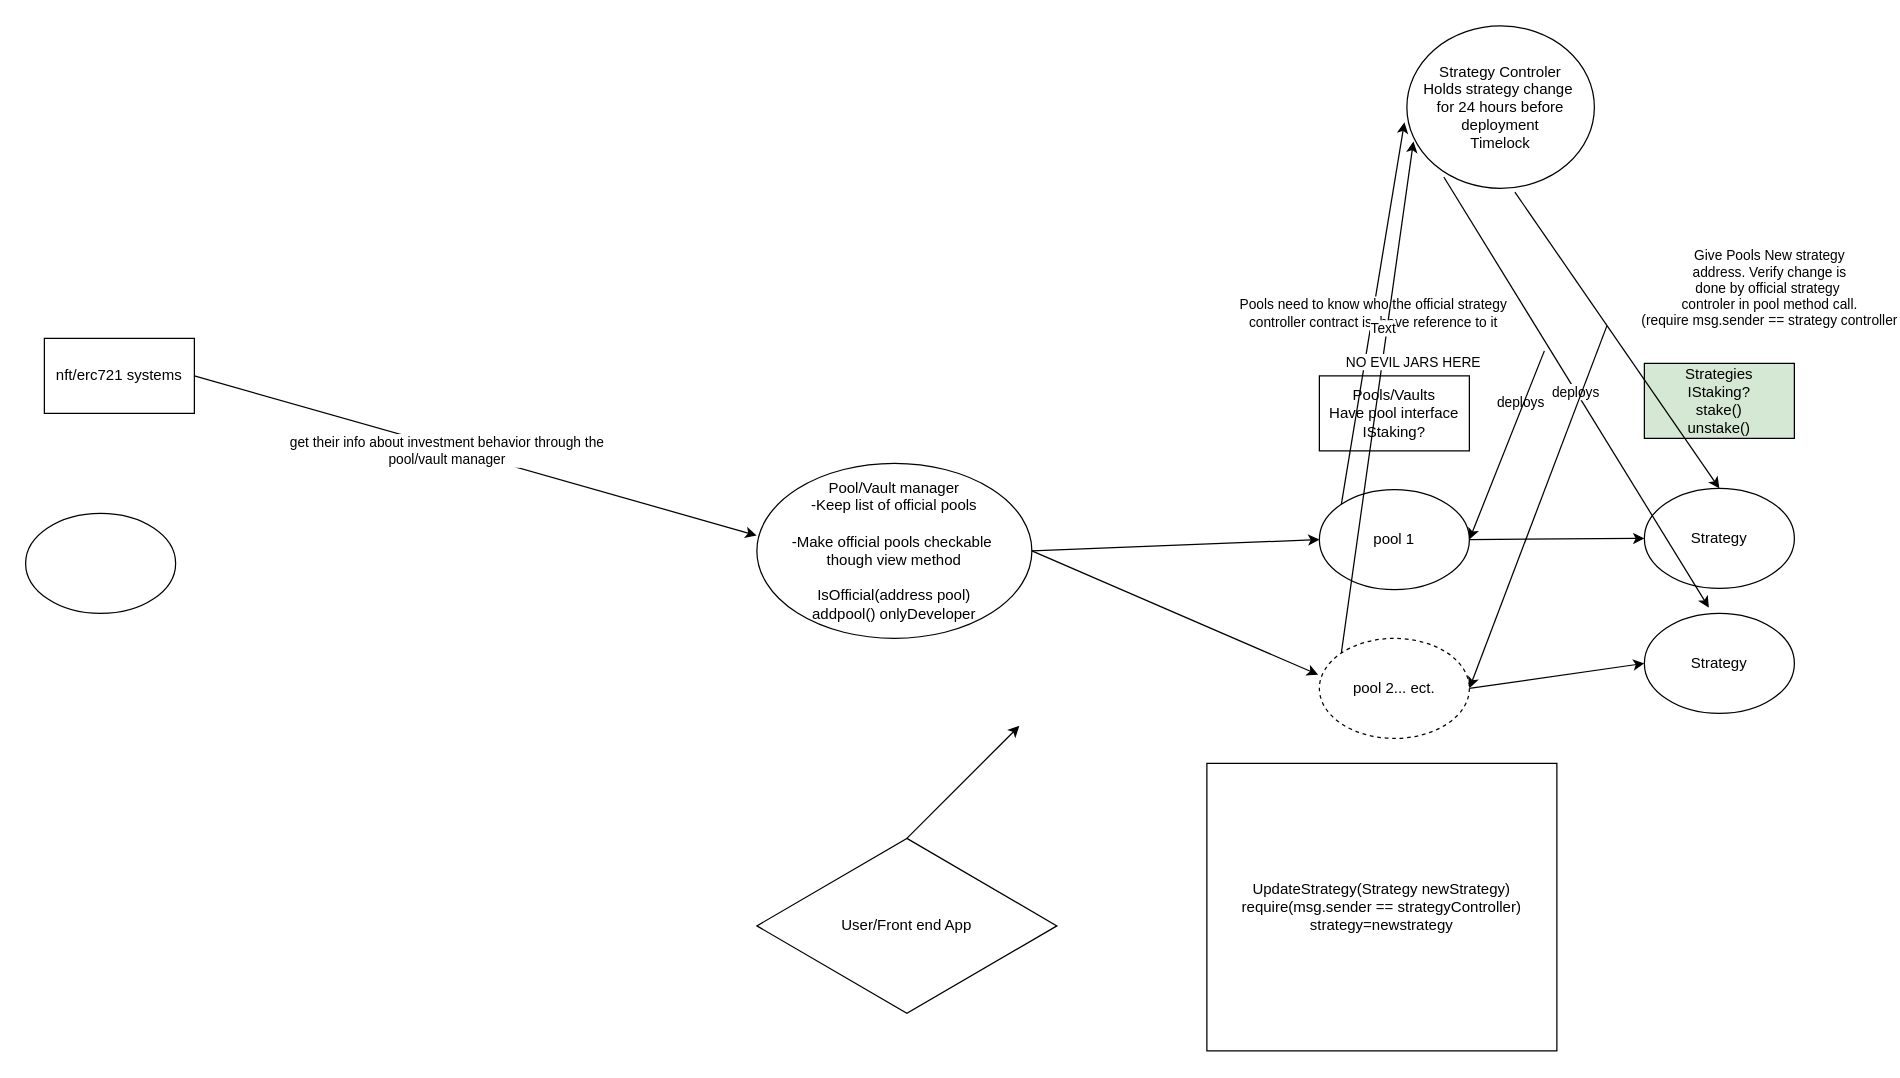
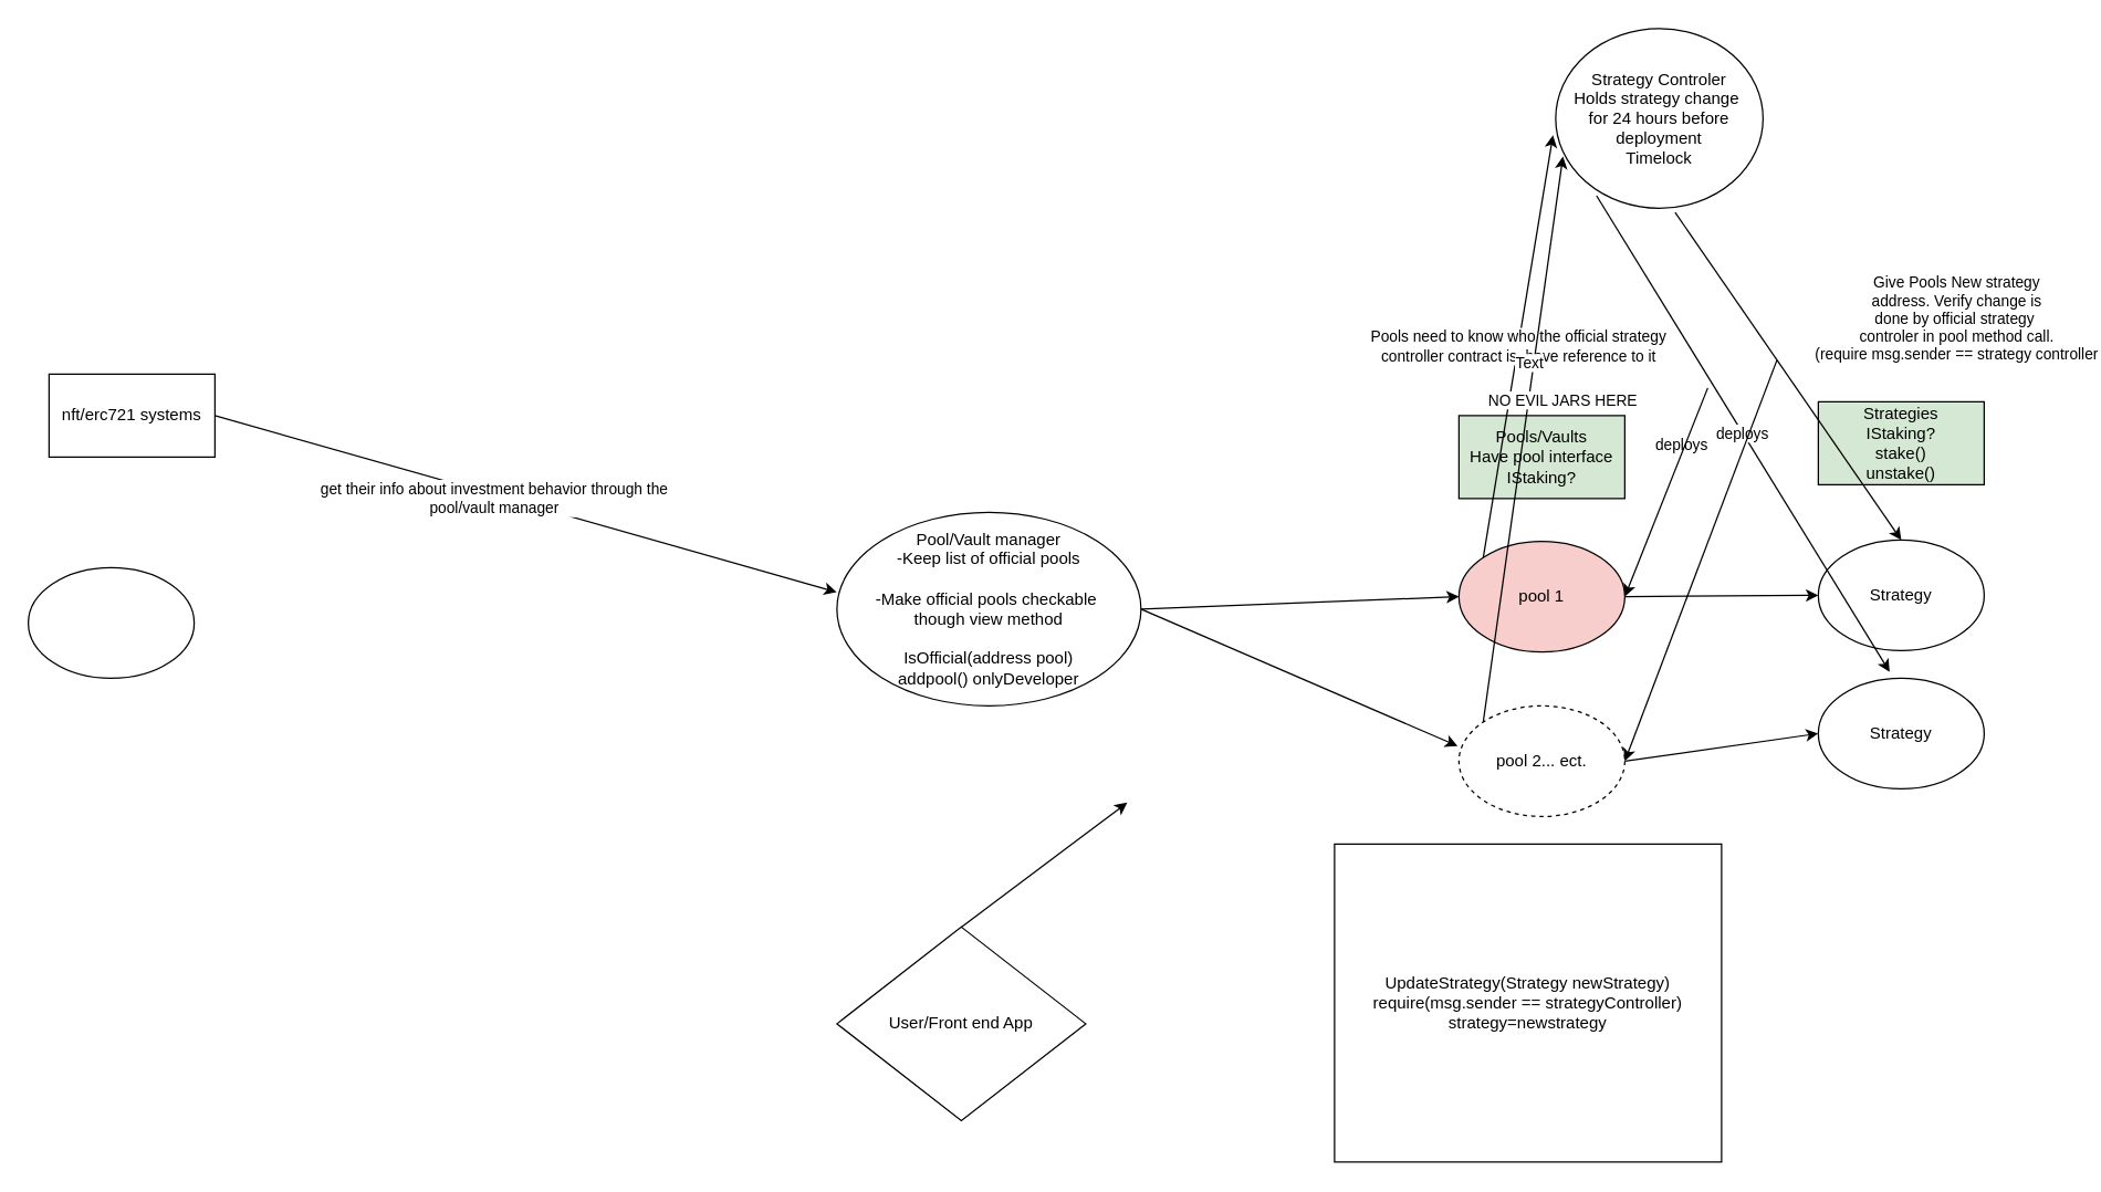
- <mxCell id="10" value="Pools/Vaults&lt;br&gt;Have pool interface&lt;br&gt;IStaking?" style="rounded=0;whiteSpace=wrap;html=1;" vertex="1" parent="1"><mxGeometry x="1055" y="300" width="120" height="60" as="geometry" /></mxCell>
+ <mxCell id="10" value="Pools/Vaults&lt;br&gt;Have pool interface&lt;br&gt;IStaking?" style="rounded=0;whiteSpace=wrap;html=1;fillColor=#d5e8d4;" vertex="1" parent="1"><mxGeometry x="1055" y="300" width="120" height="60" as="geometry" /></mxCell>
- <mxCell id="5" value="pool 1" style="ellipse;whiteSpace=wrap;html=1;" vertex="1" parent="1"><mxGeometry x="1055" y="391" width="120" height="80" as="geometry" /></mxCell>
+ <mxCell id="5" value="pool 1" style="ellipse;whiteSpace=wrap;html=1;fillColor=#f8cecc;" vertex="1" parent="1"><mxGeometry x="1055" y="391" width="120" height="80" as="geometry" /></mxCell>
- <mxCell id="23" value="User/Front end App" style="rhombus;whiteSpace=wrap;html=1;" vertex="1" parent="1"><mxGeometry x="605" y="670" width="240" height="140" as="geometry" /></mxCell>
+ <mxCell id="23" value="User/Front end App" style="rhombus;whiteSpace=wrap;html=1;" vertex="1" parent="1"><mxGeometry x="605" y="670" width="180" height="140" as="geometry" /></mxCell>
